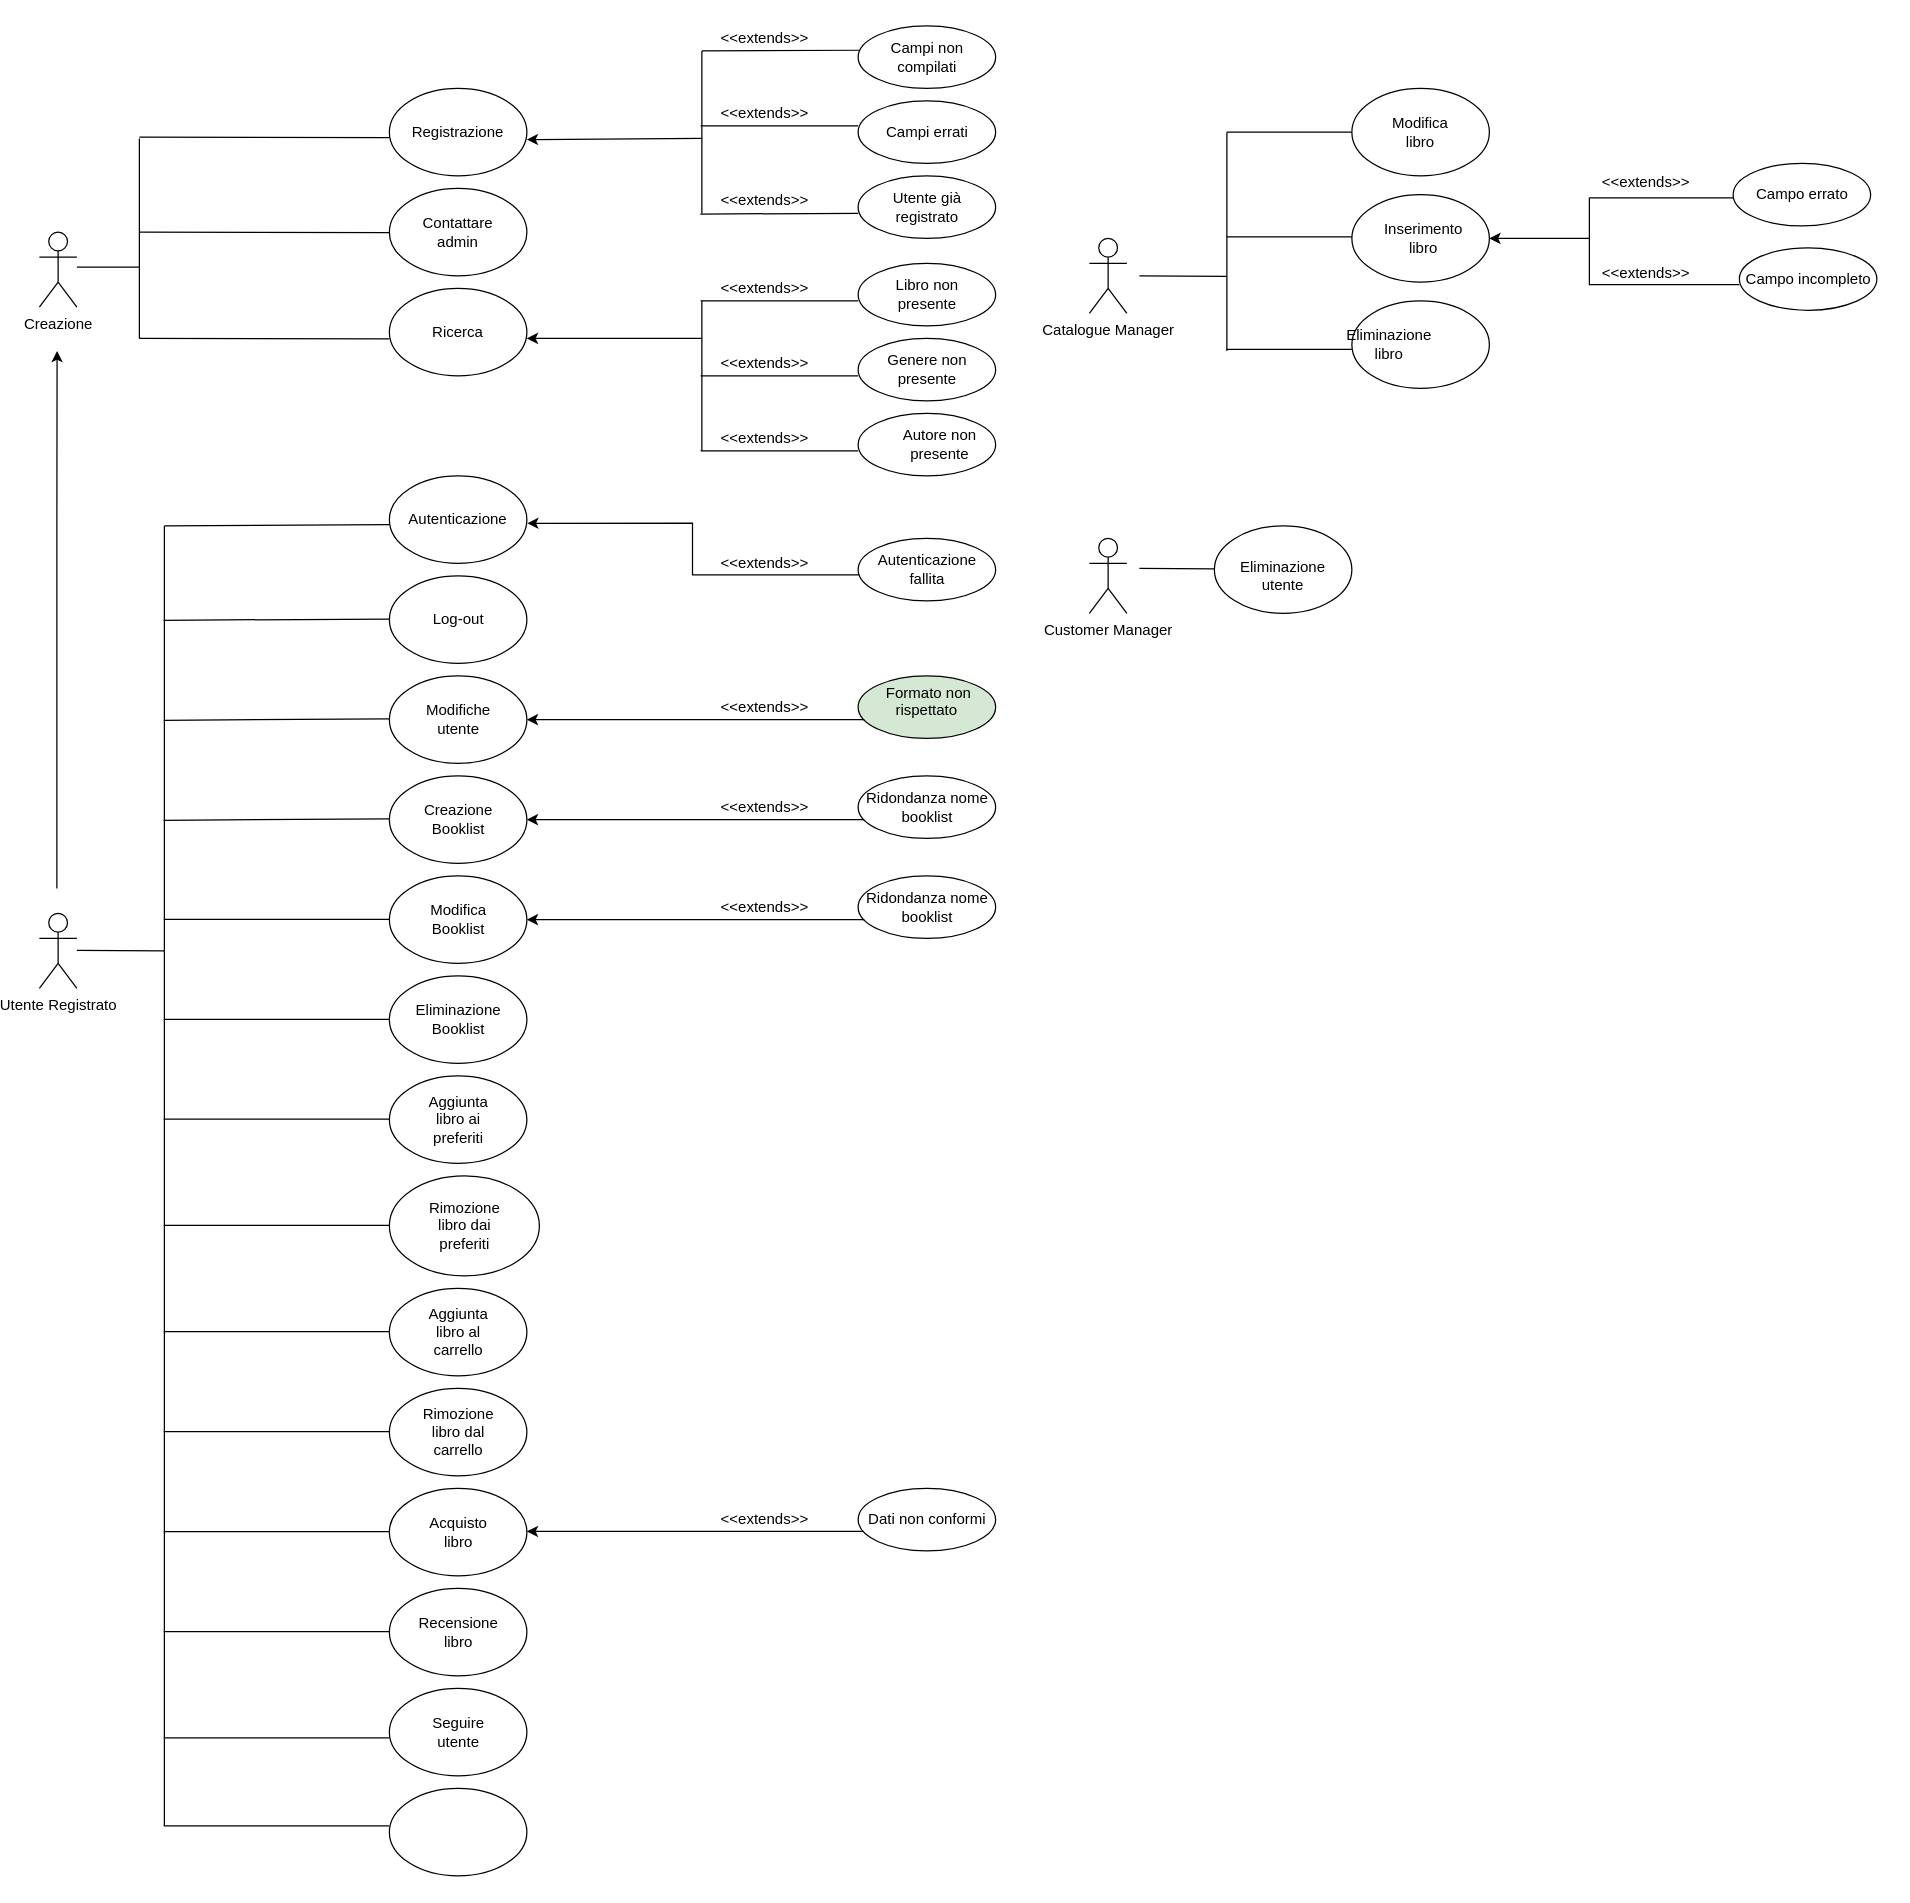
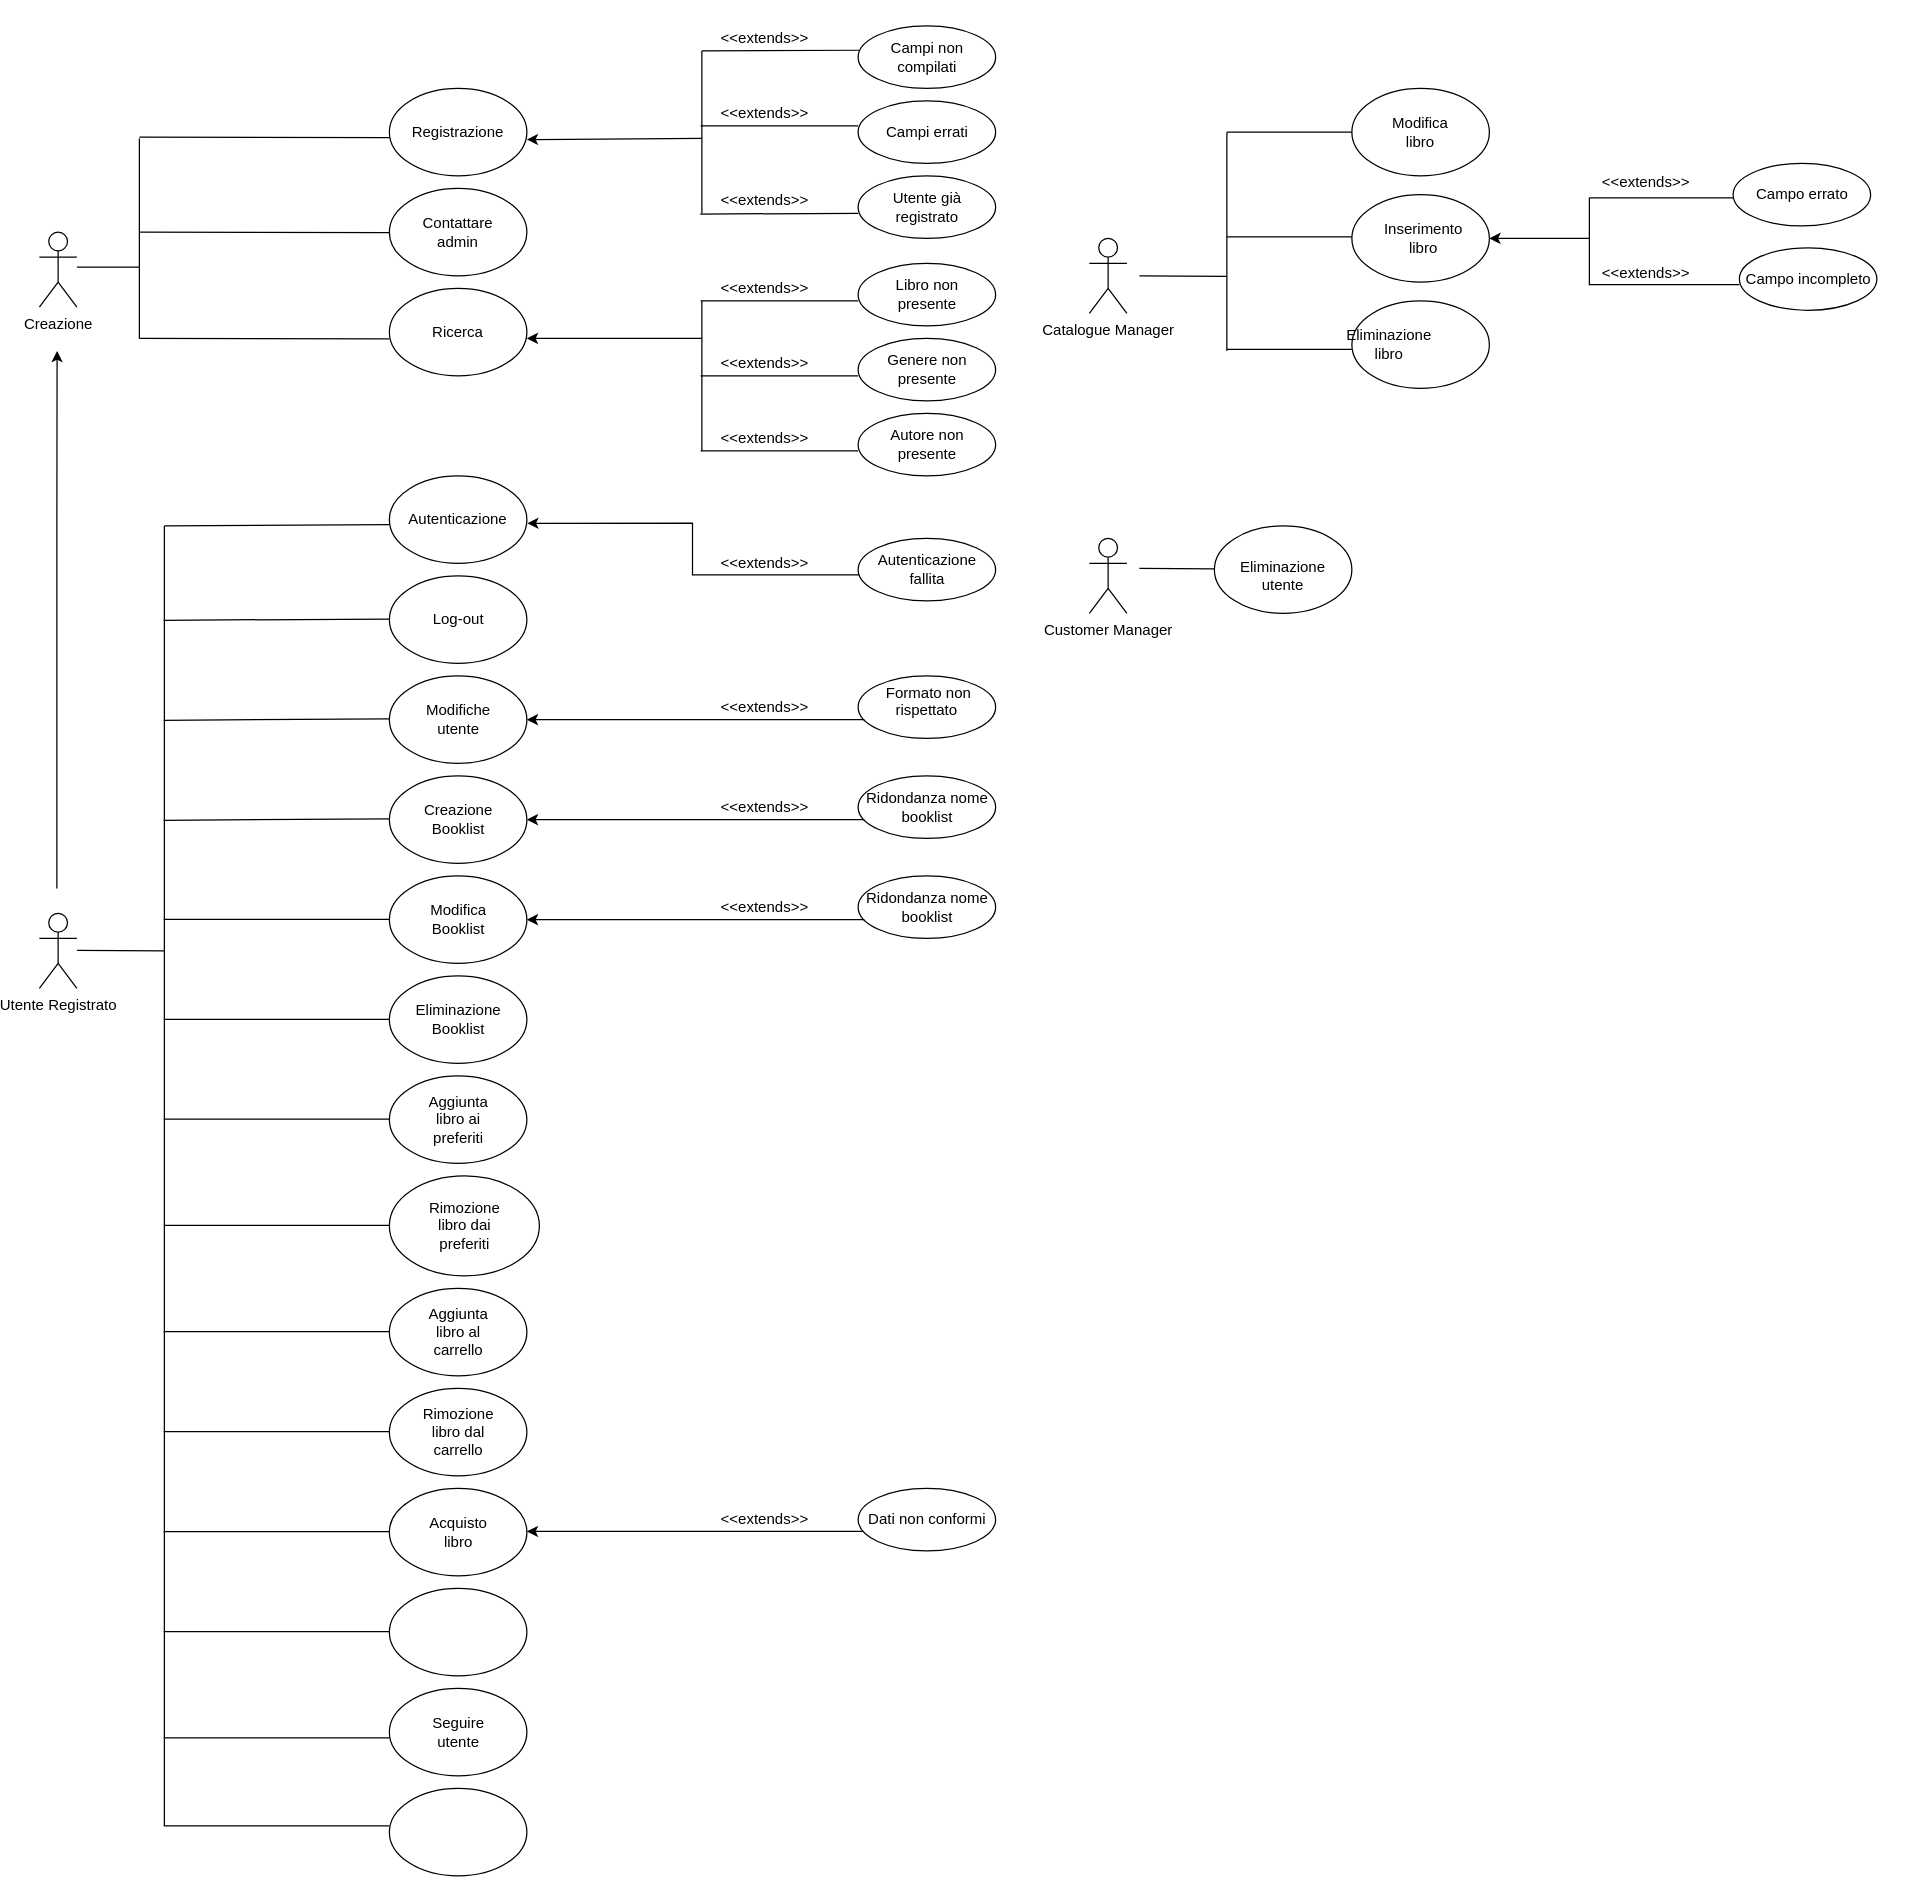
- <mxCell id="35" value="Autore non &lt;br&gt;presente" style="text;html=1;align=center;verticalAlign=middle;resizable=0;points=[];autosize=1;" parent="1" vertex="1"><mxGeometry x="705" y="340" width="70" height="30" as="geometry" /></mxCell>
+ <mxCell id="35" value="Autore non &lt;br&gt;presente" style="text;html=1;align=center;verticalAlign=middle;resizable=0;points=[];autosize=1;" parent="1" vertex="1"><mxGeometry x="695" y="340" width="70" height="30" as="geometry" /></mxCell>
- <mxCell id="13" value="&amp;nbsp;Formato non rispettato" style="ellipse;whiteSpace=wrap;html=1;verticalAlign=top;fillColor=#d5e8d4;" vertex="1" parent="9"><mxGeometry x="130" y="10" width="110" height="50" as="geometry" /></mxCell>
+ <mxCell id="13" value="&amp;nbsp;Formato non rispettato" style="ellipse;whiteSpace=wrap;html=1;verticalAlign=top;" vertex="1" parent="9"><mxGeometry x="130" y="10" width="110" height="50" as="geometry" /></mxCell>
- <mxCell id="76" value="Recensione libro" style="text;html=1;strokeColor=none;fillColor=none;align=center;verticalAlign=middle;whiteSpace=wrap;rounded=0;" parent="1" vertex="1"><mxGeometry x="322.5" y="1295" width="65" height="20" as="geometry" /></mxCell>
